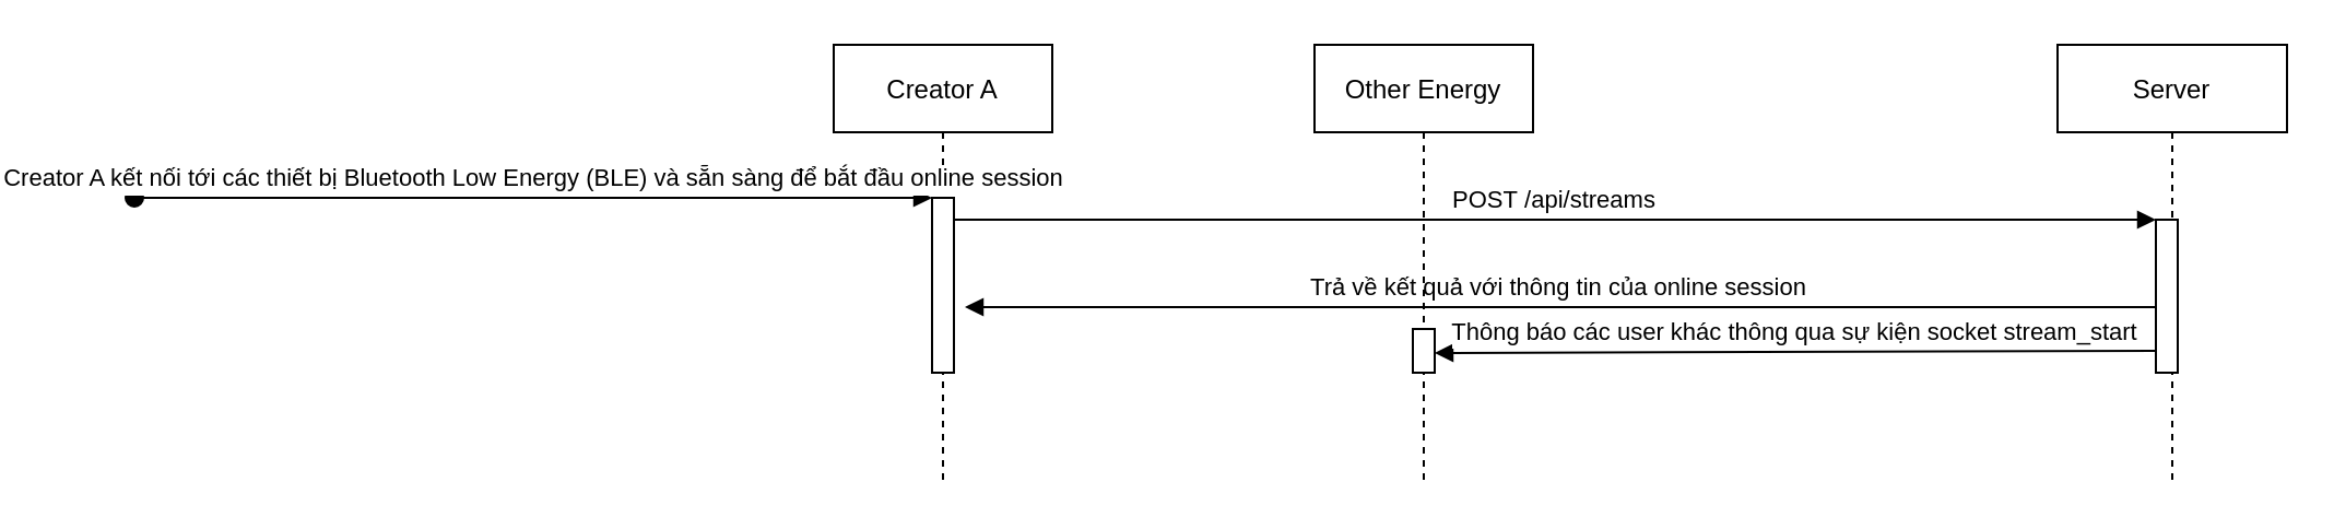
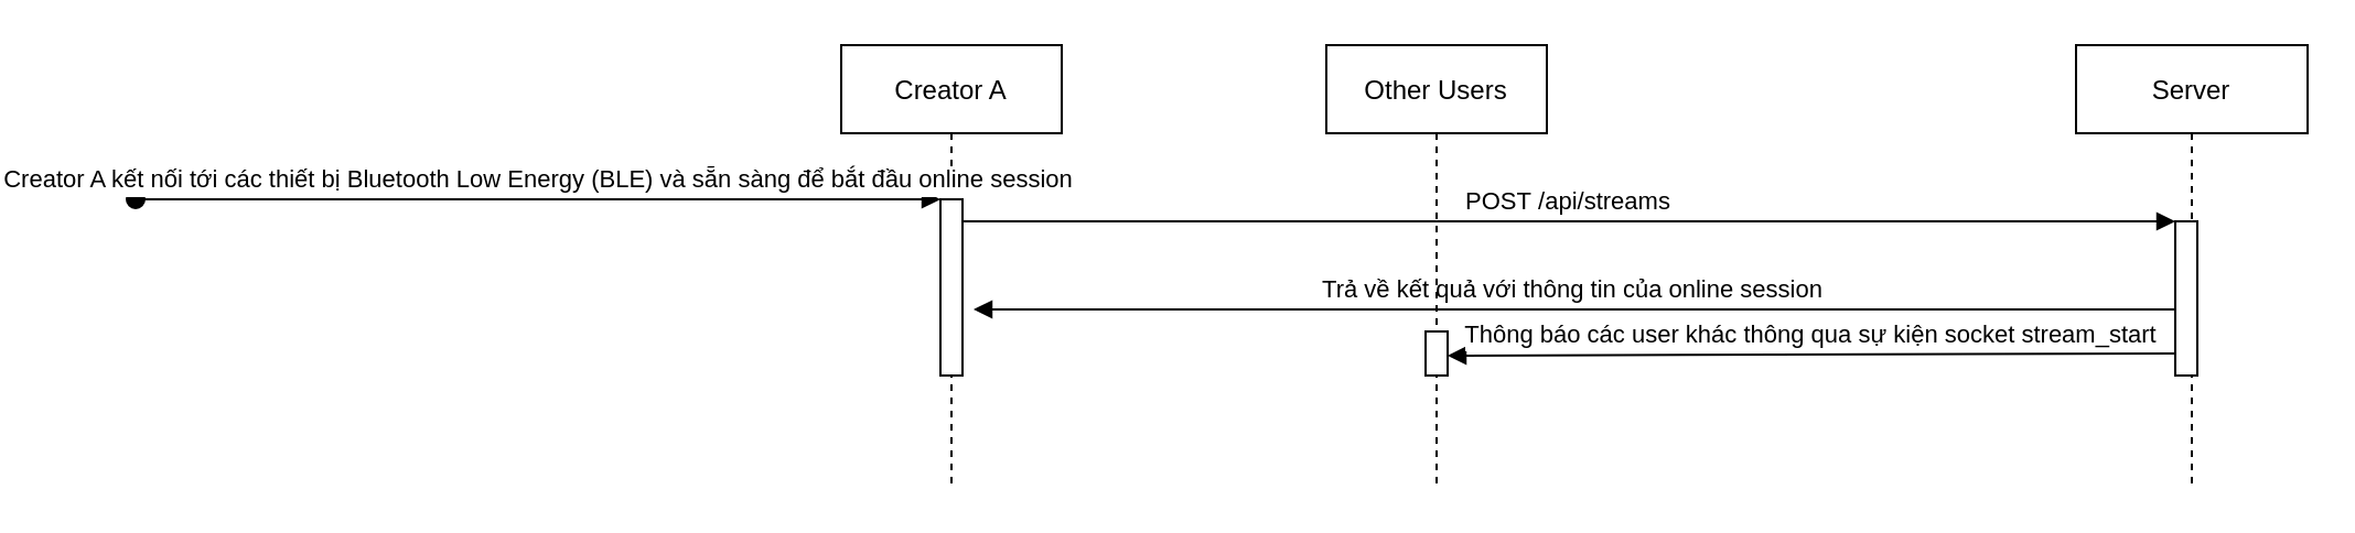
- <mxCell id="10" value="Other Energy" style="shape=umlLifeline;perimeter=lifelinePerimeter;container=1;collapsible=0;recursiveResize=0;rounded=0;shadow=0;strokeWidth=1;" vertex="1" parent="1"><mxGeometry x="240" y="20" width="100" height="200" as="geometry" /></mxCell>
+ <mxCell id="10" value="Other Users" style="shape=umlLifeline;perimeter=lifelinePerimeter;container=1;collapsible=0;recursiveResize=0;rounded=0;shadow=0;strokeWidth=1;" vertex="1" parent="1"><mxGeometry x="240" y="20" width="100" height="200" as="geometry" /></mxCell>
